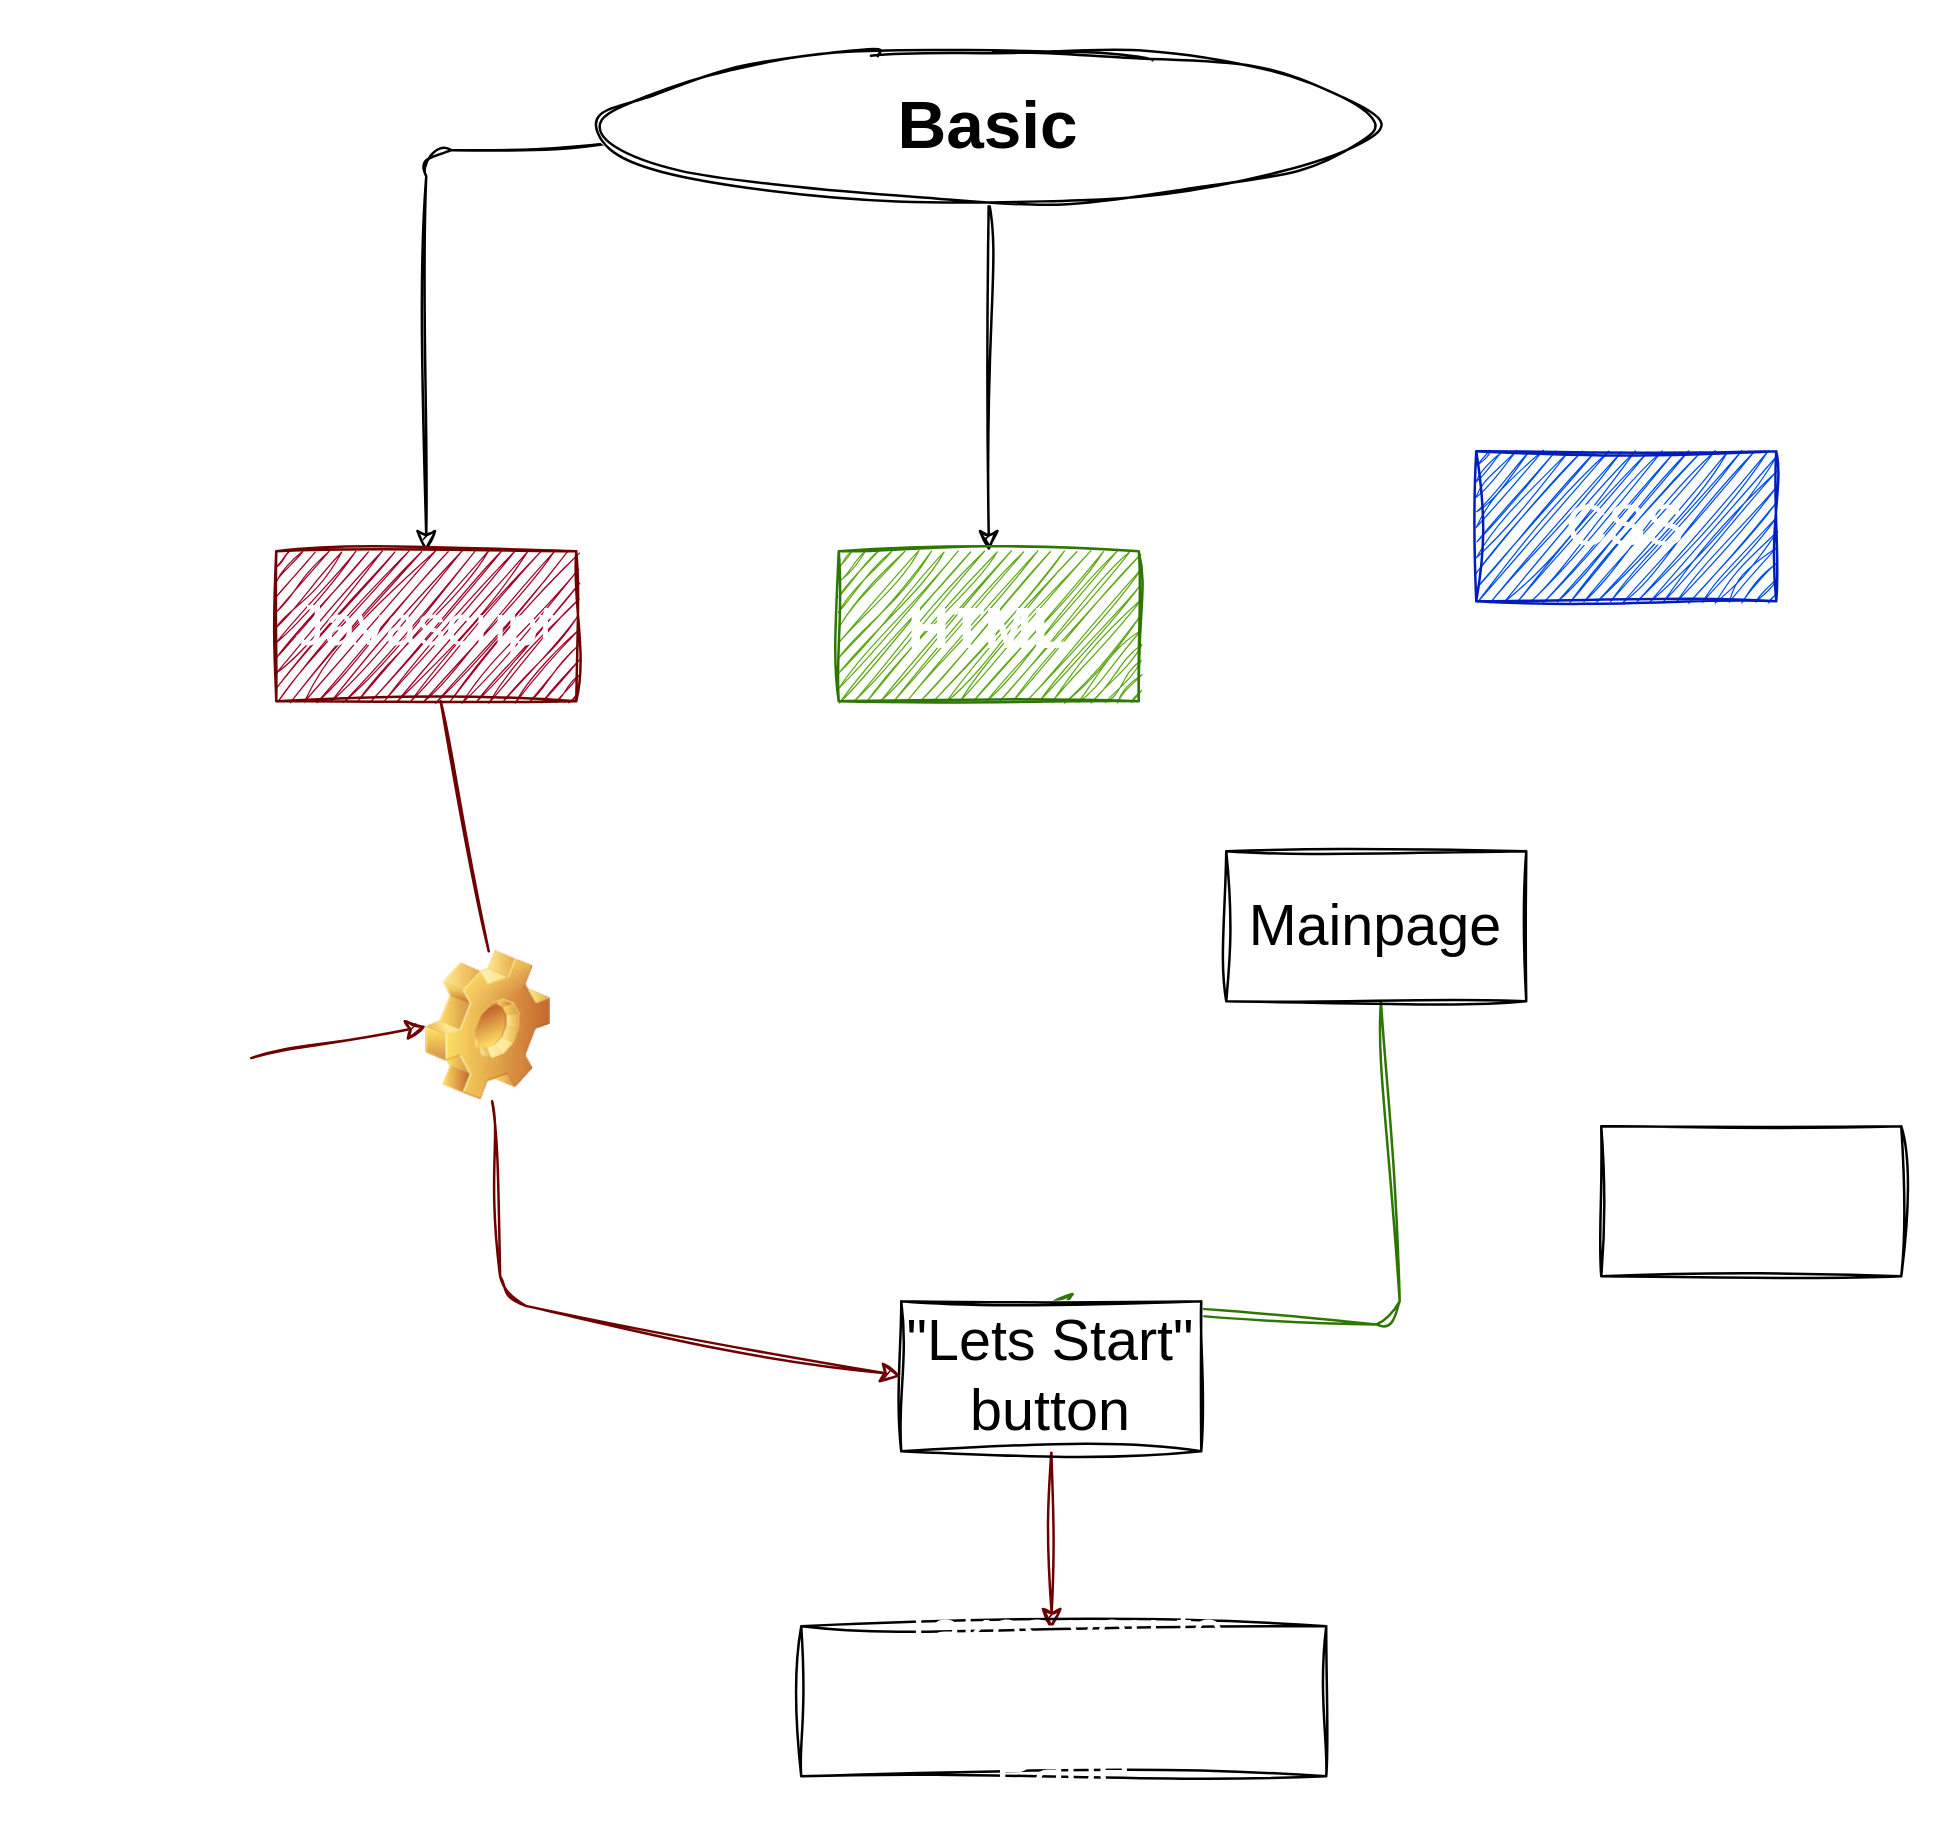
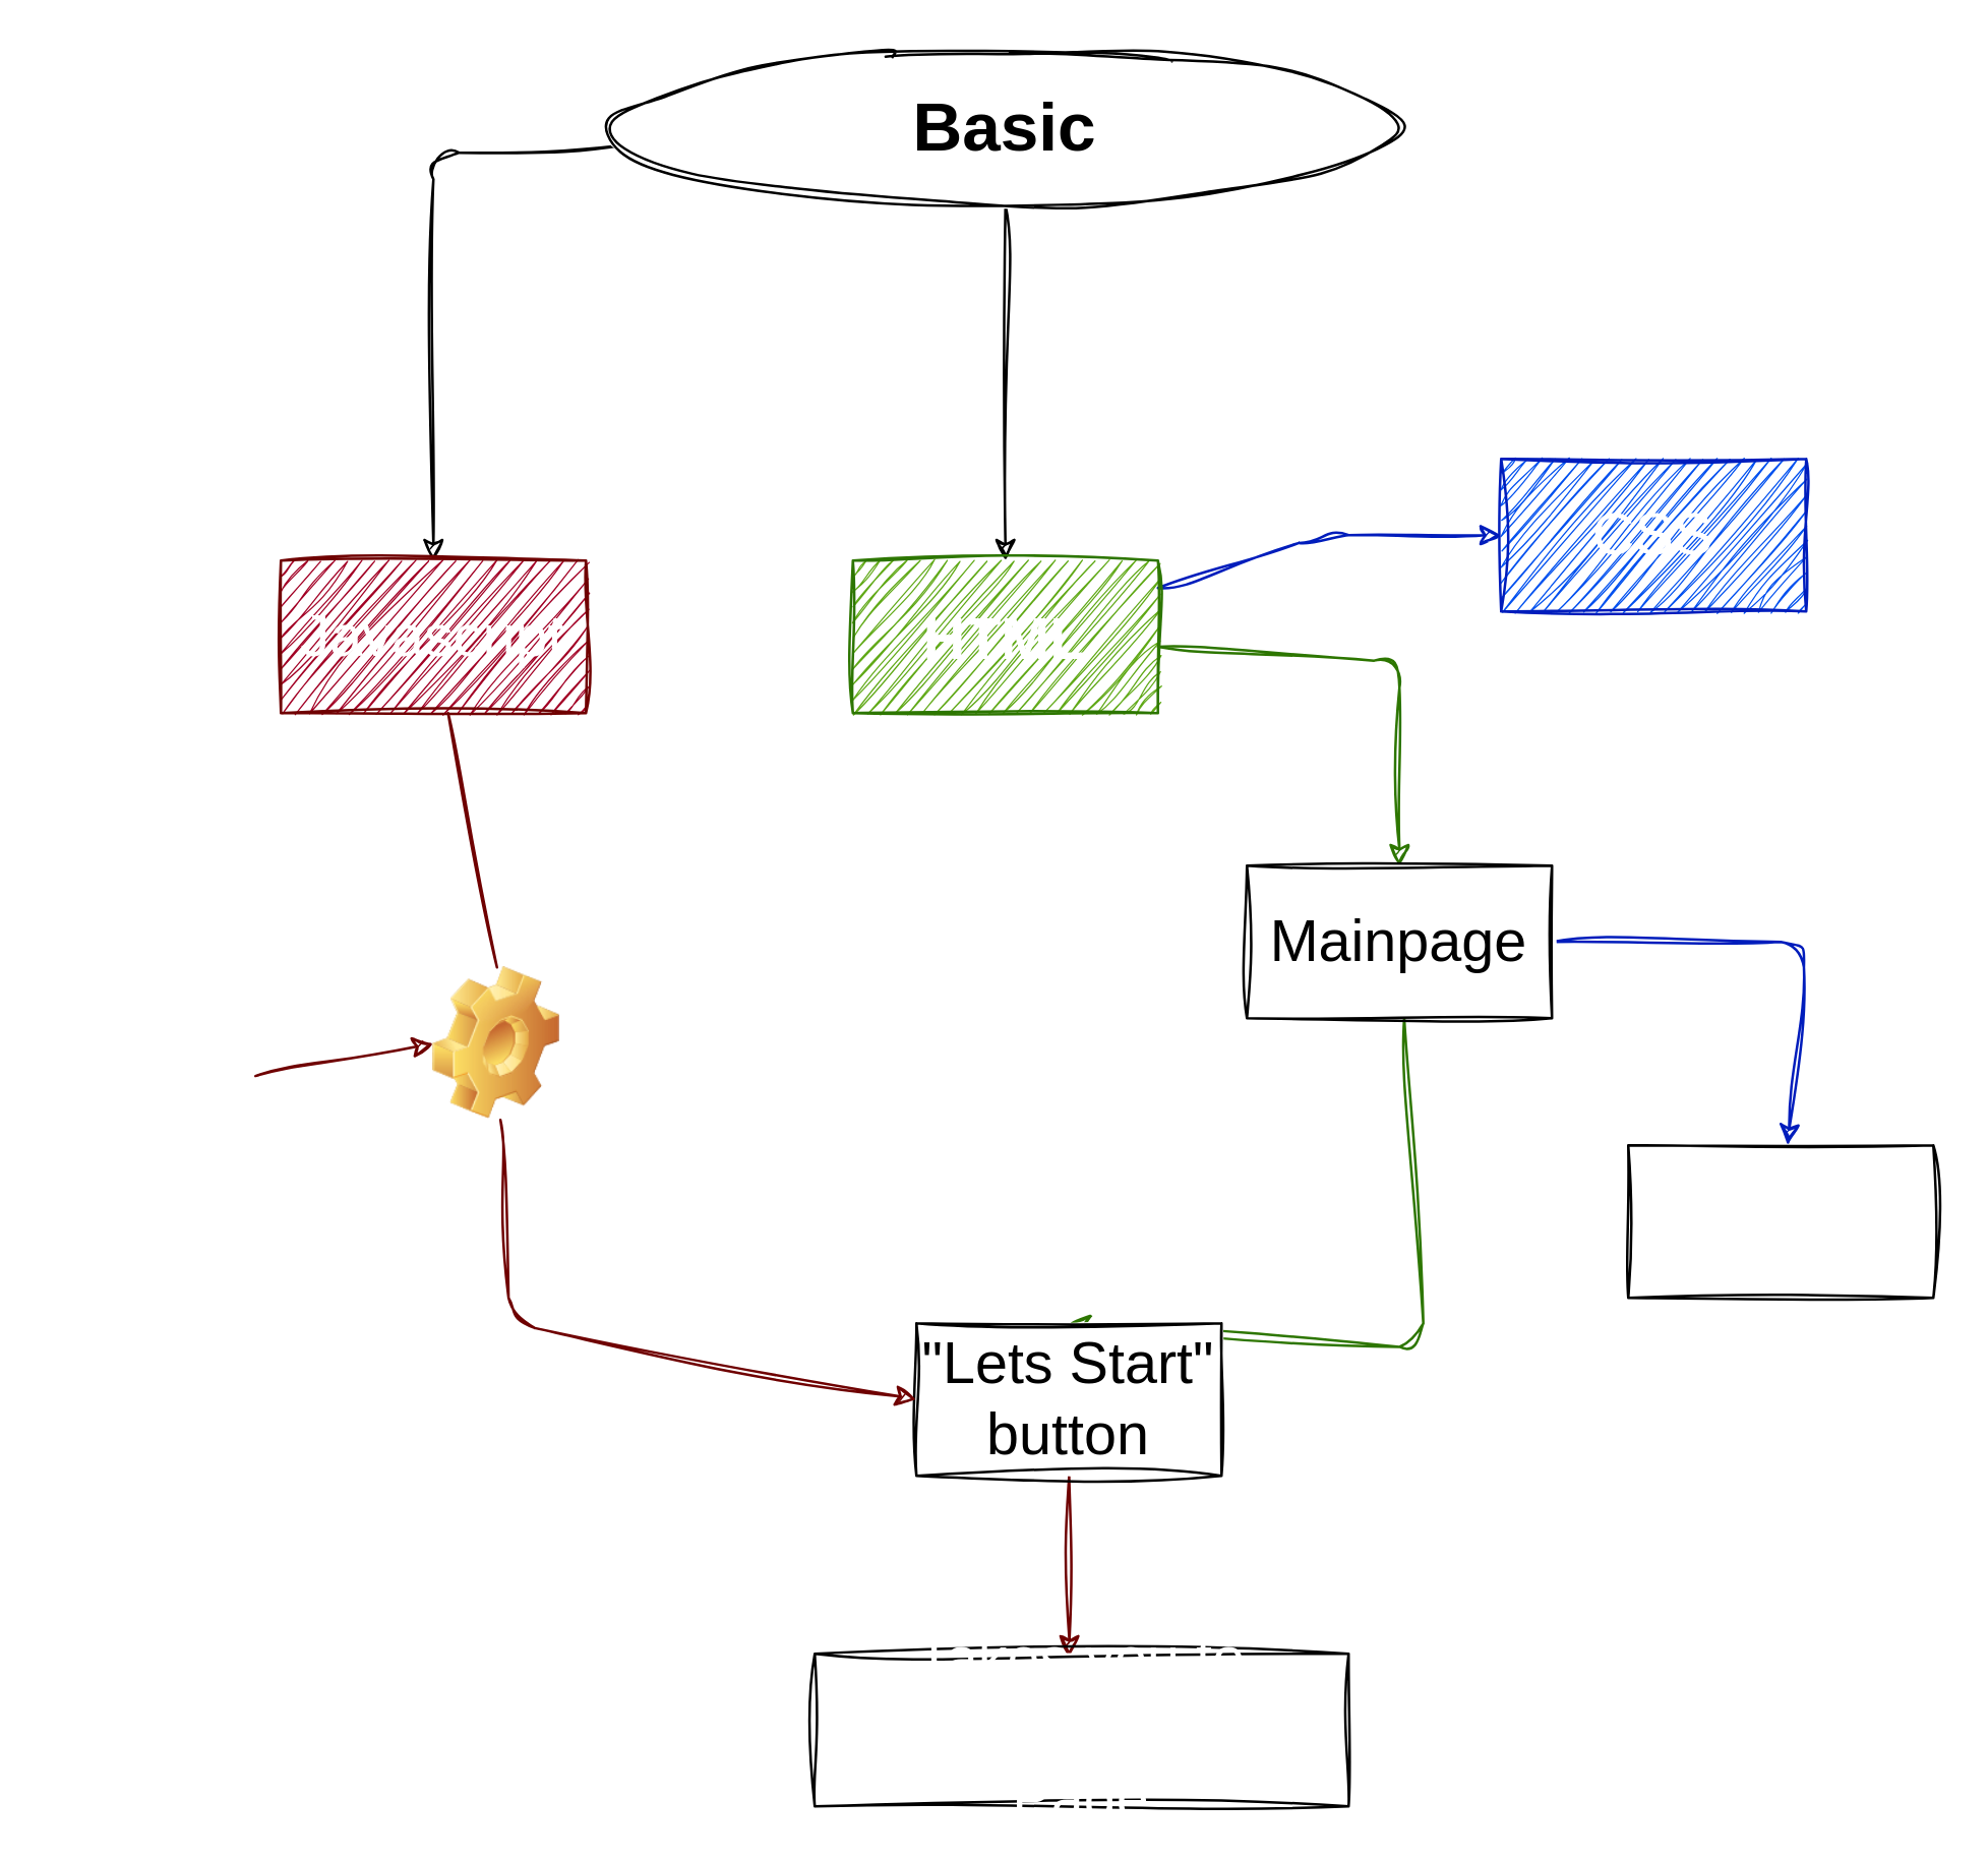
+ <mxCell id="6" style="edgeStyle=none;html=1;fontSize=23;fontColor=#FFFFFF;fillColor=#0050ef;strokeColor=#001DBC;sketch=1;curveFitting=1;jiggle=2;" edge="1" parent="1" source="7" target="16"><mxGeometry relative="1" as="geometry"><Array as="points"><mxPoint x="520" y="210" /></Array></mxGeometry></mxCell>
+ <mxCell id="5" style="edgeStyle=none;html=1;fontSize=23;fillColor=#60a917;strokeColor=#2D7600;sketch=1;curveFitting=1;jiggle=2;" edge="1" parent="1" source="7" target="10"><mxGeometry relative="1" as="geometry"><Array as="points"><mxPoint x="550" y="260" /></Array></mxGeometry></mxCell>
+ <mxCell id="9" style="edgeStyle=none;html=1;fontSize=23;fontColor=#FFFFFF;fillColor=#0050ef;strokeColor=#001DBC;sketch=1;curveFitting=1;jiggle=2;" edge="1" parent="1" source="10" target="17"><mxGeometry relative="1" as="geometry"><Array as="points"><mxPoint x="710" y="370" /></Array></mxGeometry></mxCell>
